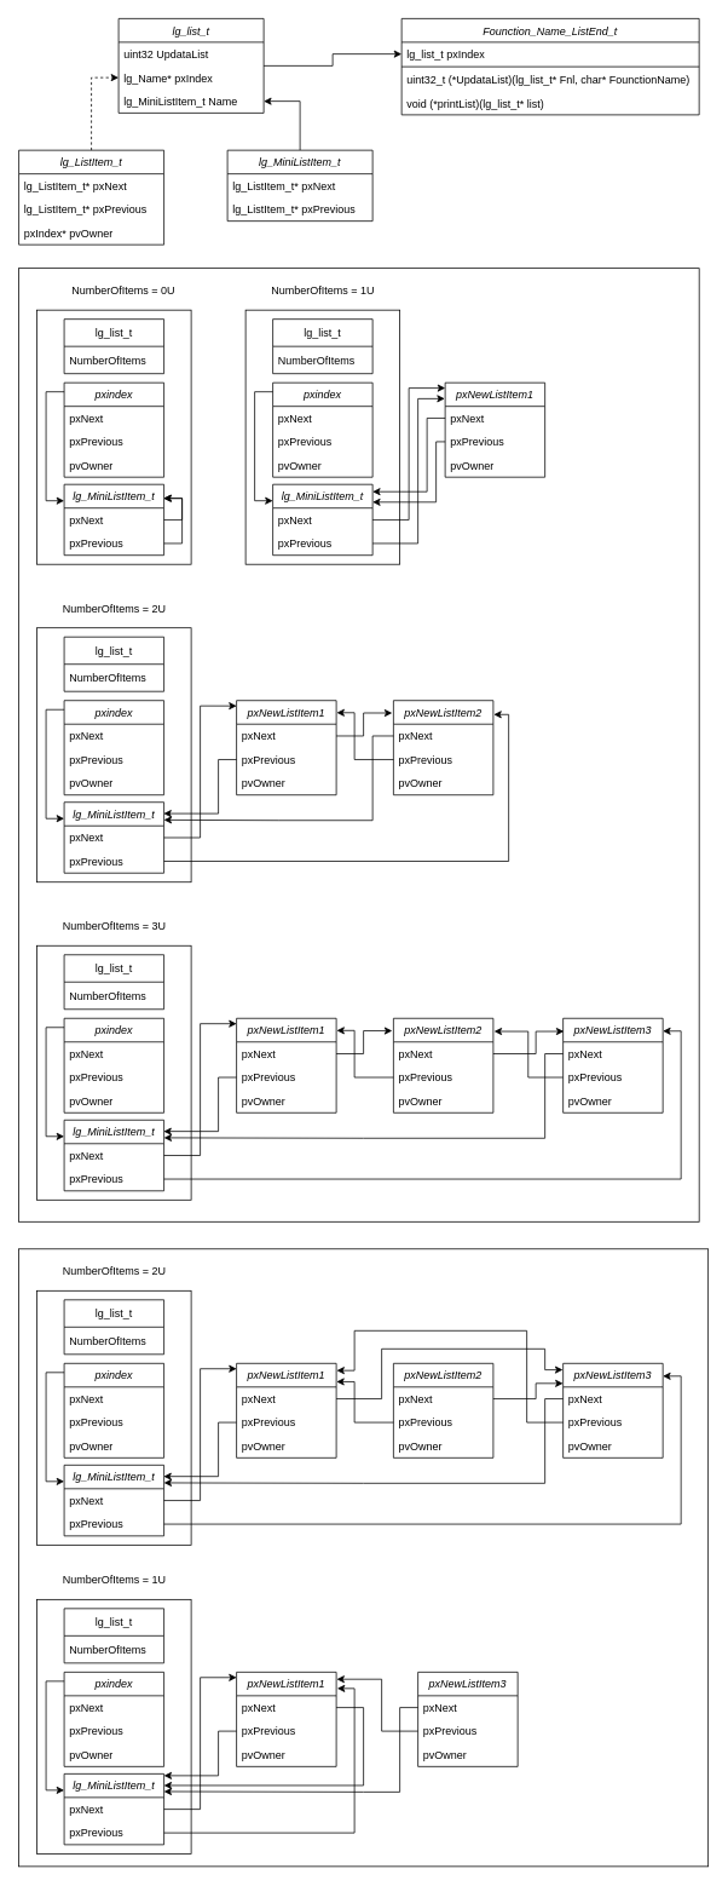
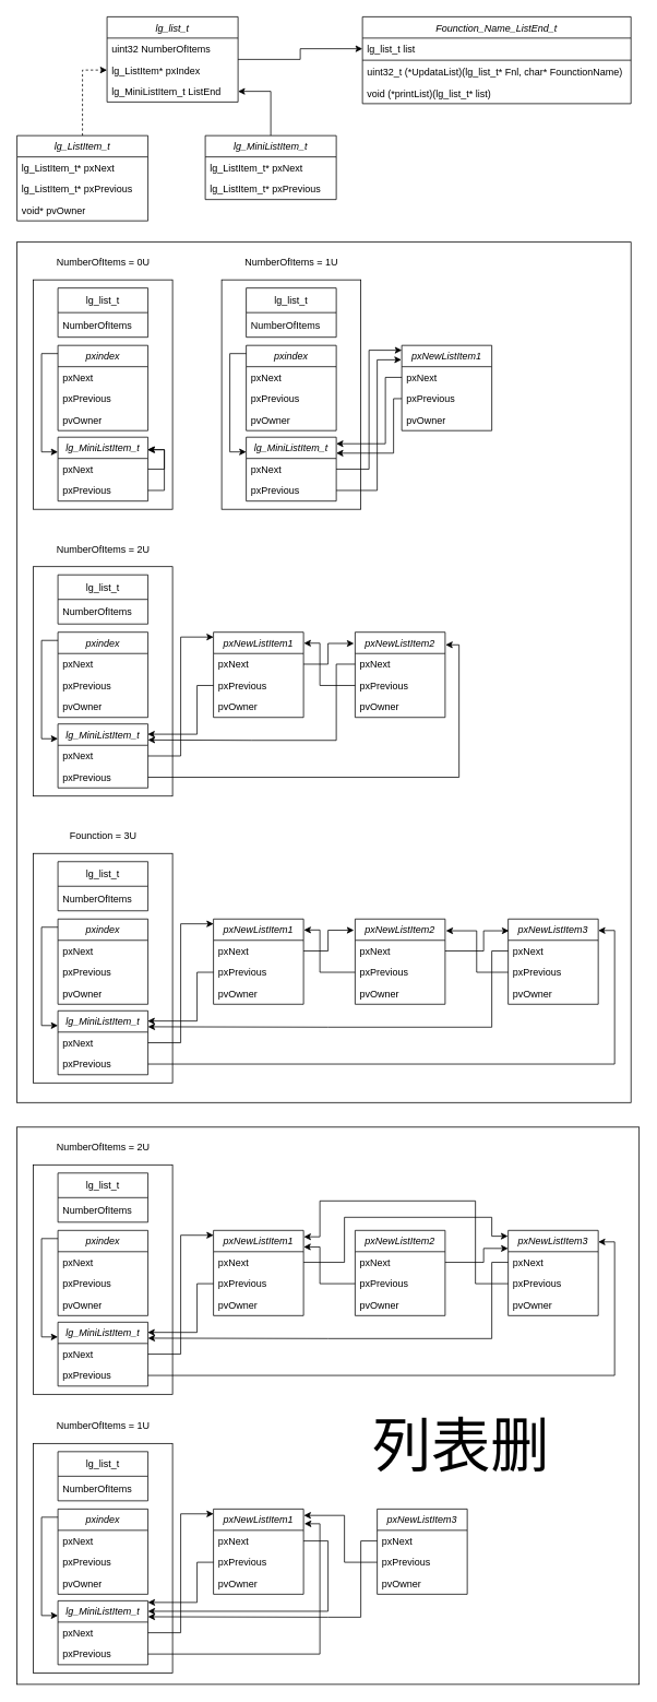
- <mxCell id="13" value="uint32 UpdataList" style="text;align=left;verticalAlign=top;spacingLeft=4;spacingRight=4;overflow=hidden;rotatable=0;points=[[0,0.5],[1,0.5]];portConstraint=eastwest;" parent="12" vertex="1"><mxGeometry y="26" width="160" height="26" as="geometry" /></mxCell>
+ <mxCell id="13" value="uint32 NumberOfItems" style="text;align=left;verticalAlign=top;spacingLeft=4;spacingRight=4;overflow=hidden;rotatable=0;points=[[0,0.5],[1,0.5]];portConstraint=eastwest;" parent="12" vertex="1"><mxGeometry y="26" width="160" height="26" as="geometry" /></mxCell>
- <mxCell id="17" value="lg_list_t pxIndex" style="text;align=left;verticalAlign=top;spacingLeft=4;spacingRight=4;overflow=hidden;rotatable=0;points=[[0,0.5],[1,0.5]];portConstraint=eastwest;" parent="16" vertex="1"><mxGeometry y="26" width="328" height="26" as="geometry" /></mxCell>
+ <mxCell id="17" value="lg_list_t list" style="text;align=left;verticalAlign=top;spacingLeft=4;spacingRight=4;overflow=hidden;rotatable=0;points=[[0,0.5],[1,0.5]];portConstraint=eastwest;" parent="16" vertex="1"><mxGeometry y="26" width="328" height="26" as="geometry" /></mxCell>
- <mxCell id="14" value="lg_Name* pxIndex" style="text;align=left;verticalAlign=top;spacingLeft=4;spacingRight=4;overflow=hidden;rotatable=0;points=[[0,0.5],[1,0.5]];portConstraint=eastwest;rounded=0;shadow=0;html=0;" parent="12" vertex="1"><mxGeometry y="52" width="160" height="26" as="geometry" /></mxCell>
+ <mxCell id="14" value="lg_ListItem* pxIndex" style="text;align=left;verticalAlign=top;spacingLeft=4;spacingRight=4;overflow=hidden;rotatable=0;points=[[0,0.5],[1,0.5]];portConstraint=eastwest;rounded=0;shadow=0;html=0;" parent="12" vertex="1"><mxGeometry y="52" width="160" height="26" as="geometry" /></mxCell>
- <mxCell id="15" value="lg_MiniListItem_t Name" style="text;align=left;verticalAlign=top;spacingLeft=4;spacingRight=4;overflow=hidden;rotatable=0;points=[[0,0.5],[1,0.5]];portConstraint=eastwest;rounded=0;shadow=0;html=0;" parent="12" vertex="1"><mxGeometry y="78" width="160" height="26" as="geometry" /></mxCell>
+ <mxCell id="15" value="lg_MiniListItem_t ListEnd" style="text;align=left;verticalAlign=top;spacingLeft=4;spacingRight=4;overflow=hidden;rotatable=0;points=[[0,0.5],[1,0.5]];portConstraint=eastwest;rounded=0;shadow=0;html=0;" parent="12" vertex="1"><mxGeometry y="78" width="160" height="26" as="geometry" /></mxCell>
- <mxCell id="6" value="pxIndex* pvOwner" style="text;align=left;verticalAlign=top;spacingLeft=4;spacingRight=4;overflow=hidden;rotatable=0;points=[[0,0.5],[1,0.5]];portConstraint=eastwest;rounded=0;shadow=0;html=0;" parent="3" vertex="1"><mxGeometry y="78" width="160" height="26" as="geometry" /></mxCell>
+ <mxCell id="6" value="void* pvOwner" style="text;align=left;verticalAlign=top;spacingLeft=4;spacingRight=4;overflow=hidden;rotatable=0;points=[[0,0.5],[1,0.5]];portConstraint=eastwest;rounded=0;shadow=0;html=0;" parent="3" vertex="1"><mxGeometry y="78" width="160" height="26" as="geometry" /></mxCell>
- <mxCell id="97" value="NumberOfItems = 0U" style="text;html=1;align=center;verticalAlign=middle;resizable=0;points=[];autosize=1;strokeColor=none;fillColor=none;" parent="82" vertex="1"><mxGeometry x="45" y="10" width="140" height="30" as="geometry" /></mxCell>
+ <mxCell id="97" value="NumberOfItems = 0U" style="text;html=1;align=center;verticalAlign=middle;resizable=0;points=[];autosize=1;strokeColor=none;fillColor=none;" parent="82" vertex="1"><mxGeometry x="35" y="10" width="140" height="30" as="geometry" /></mxCell>
- <mxCell id="102" value="NumberOfItems = 3U" style="text;html=1;align=center;verticalAlign=middle;resizable=0;points=[];autosize=1;strokeColor=none;fillColor=none;" parent="82" vertex="1"><mxGeometry x="35" y="710" width="140" height="30" as="geometry" /></mxCell>
+ <mxCell id="102" value="Founction = 3U" style="text;html=1;align=center;verticalAlign=middle;resizable=0;points=[];autosize=1;strokeColor=none;fillColor=none;" parent="82" vertex="1"><mxGeometry x="35" y="710" width="140" height="30" as="geometry" /></mxCell>
+ <mxCell id="81" value="&lt;font style=&quot;font-size: 72px;&quot;&gt;列表删&lt;/font&gt;" style="text;html=1;align=center;verticalAlign=middle;resizable=0;points=[];autosize=1;strokeColor=none;fillColor=none;" parent="21" vertex="1"><mxGeometry x="422" y="340" width="240" height="100" as="geometry" /></mxCell>
